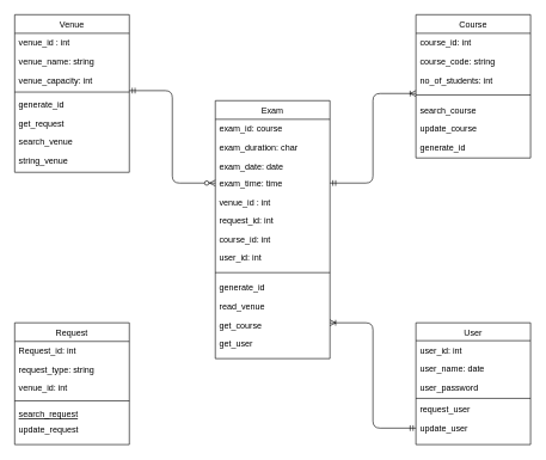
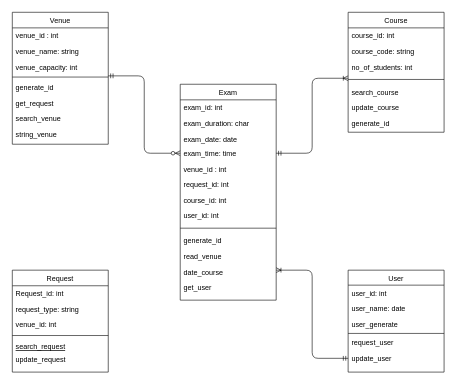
- <mxCell id="3" value="exam_id: course" style="text;align=left;verticalAlign=top;spacingLeft=4;spacingRight=4;overflow=hidden;rotatable=0;points=[[0,0.5],[1,0.5]];portConstraint=eastwest;" vertex="1" parent="2"><mxGeometry y="26" width="160" height="26" as="geometry" /></mxCell>
+ <mxCell id="3" value="exam_id: int" style="text;align=left;verticalAlign=top;spacingLeft=4;spacingRight=4;overflow=hidden;rotatable=0;points=[[0,0.5],[1,0.5]];portConstraint=eastwest;" vertex="1" parent="2"><mxGeometry y="26" width="160" height="26" as="geometry" /></mxCell>
- <mxCell id="14" value="get_course" style="text;align=left;verticalAlign=top;spacingLeft=4;spacingRight=4;overflow=hidden;rotatable=0;points=[[0,0.5],[1,0.5]];portConstraint=eastwest;" vertex="1" parent="2"><mxGeometry y="300" width="160" height="26" as="geometry" /></mxCell>
+ <mxCell id="14" value="date_course" style="text;align=left;verticalAlign=top;spacingLeft=4;spacingRight=4;overflow=hidden;rotatable=0;points=[[0,0.5],[1,0.5]];portConstraint=eastwest;" vertex="1" parent="2"><mxGeometry y="300" width="160" height="26" as="geometry" /></mxCell>
- <mxCell id="43" value="user_password" style="text;align=left;verticalAlign=top;spacingLeft=4;spacingRight=4;overflow=hidden;rotatable=0;points=[[0,0.5],[1,0.5]];portConstraint=eastwest;" vertex="1" parent="40"><mxGeometry y="77" width="160" height="26" as="geometry" /></mxCell>
+ <mxCell id="43" value="user_generate" style="text;align=left;verticalAlign=top;spacingLeft=4;spacingRight=4;overflow=hidden;rotatable=0;points=[[0,0.5],[1,0.5]];portConstraint=eastwest;" vertex="1" parent="40"><mxGeometry y="77" width="160" height="26" as="geometry" /></mxCell>
